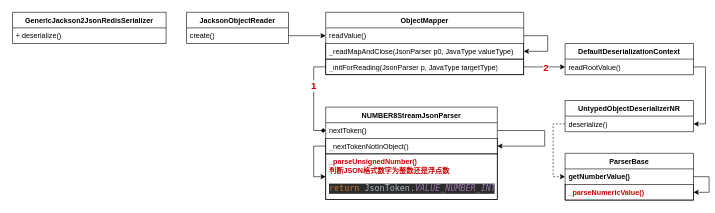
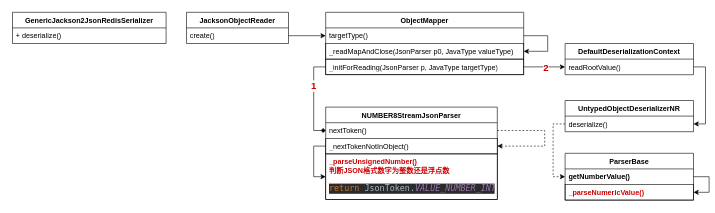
- <mxCell id="8" value="readValue()" style="text;strokeColor=none;fillColor=none;align=left;verticalAlign=top;spacingLeft=4;spacingRight=4;overflow=hidden;rotatable=0;points=[[0,0.5],[1,0.5]];portConstraint=eastwest;whiteSpace=wrap;html=1;" vertex="1" parent="6"><mxGeometry y="26" width="330" height="26" as="geometry" /></mxCell>
+ <mxCell id="8" value="targetType()" style="text;strokeColor=none;fillColor=none;align=left;verticalAlign=top;spacingLeft=4;spacingRight=4;overflow=hidden;rotatable=0;points=[[0,0.5],[1,0.5]];portConstraint=eastwest;whiteSpace=wrap;html=1;" vertex="1" parent="6"><mxGeometry y="26" width="330" height="26" as="geometry" /></mxCell>
- <mxCell id="13" style="edgeStyle=orthogonalEdgeStyle;rounded=0;orthogonalLoop=1;jettySize=auto;html=1;exitX=1;exitY=0.5;exitDx=0;exitDy=0;entryX=1;entryY=0.5;entryDx=0;entryDy=0;" edge="1" parent="12" source="14" target="16"><mxGeometry relative="1" as="geometry"><Array as="points"><mxPoint x="365" y="39" /><mxPoint x="365" y="65" /></Array></mxGeometry></mxCell>
+ <mxCell id="13" style="edgeStyle=orthogonalEdgeStyle;rounded=0;orthogonalLoop=1;jettySize=auto;html=1;exitX=1;exitY=0.5;exitDx=0;exitDy=0;entryX=1;entryY=0.5;entryDx=0;entryDy=0;dashed=1;" edge="1" parent="12" source="14" target="16"><mxGeometry relative="1" as="geometry"><Array as="points"><mxPoint x="365" y="39" /><mxPoint x="365" y="65" /></Array></mxGeometry></mxCell>
